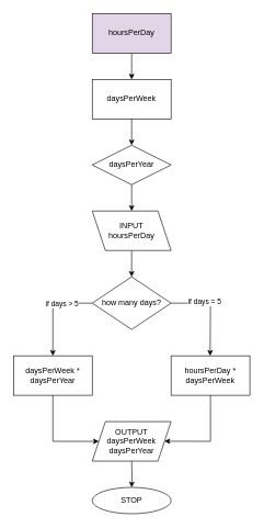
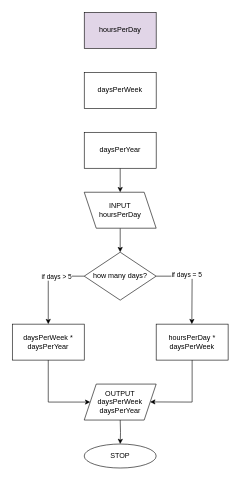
- <mxCell id="3" value="" style="edgeStyle=orthogonalEdgeStyle;rounded=0;orthogonalLoop=1;jettySize=auto;html=1;" edge="1" parent="1" source="4" target="6"><mxGeometry relative="1" as="geometry" /></mxCell>
- <mxCell id="5" value="" style="edgeStyle=orthogonalEdgeStyle;rounded=0;orthogonalLoop=1;jettySize=auto;html=1;" edge="1" parent="1" source="6" target="8"><mxGeometry relative="1" as="geometry" /></mxCell>
- <mxCell id="8" value="daysPerYear" style="rhombus;whiteSpace=wrap;html=1;" vertex="1" parent="1"><mxGeometry x="140" y="220" width="120" height="60" as="geometry" /></mxCell>
+ <mxCell id="8" value="daysPerYear" style="whiteSpace=wrap;html=1;" vertex="1" parent="1"><mxGeometry x="140" y="220" width="120" height="60" as="geometry" /></mxCell>
